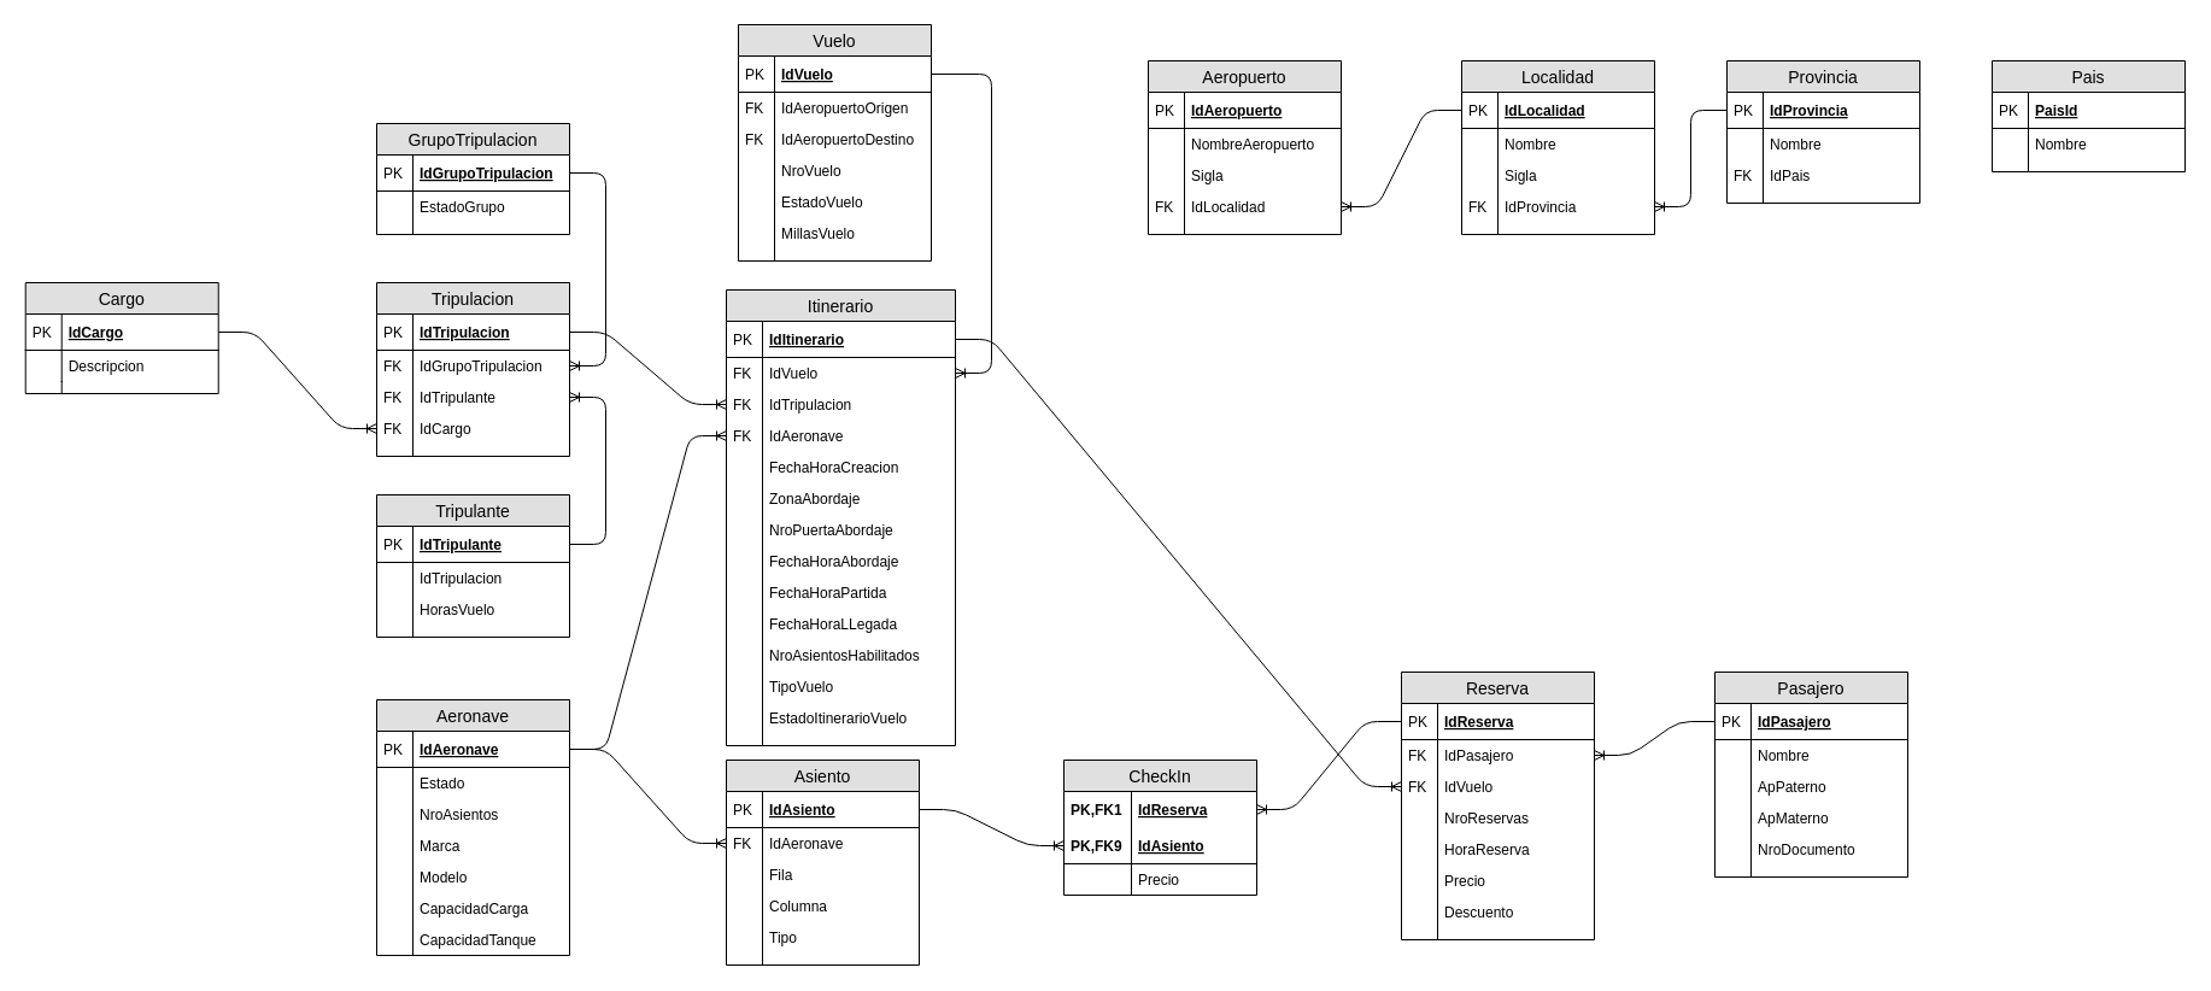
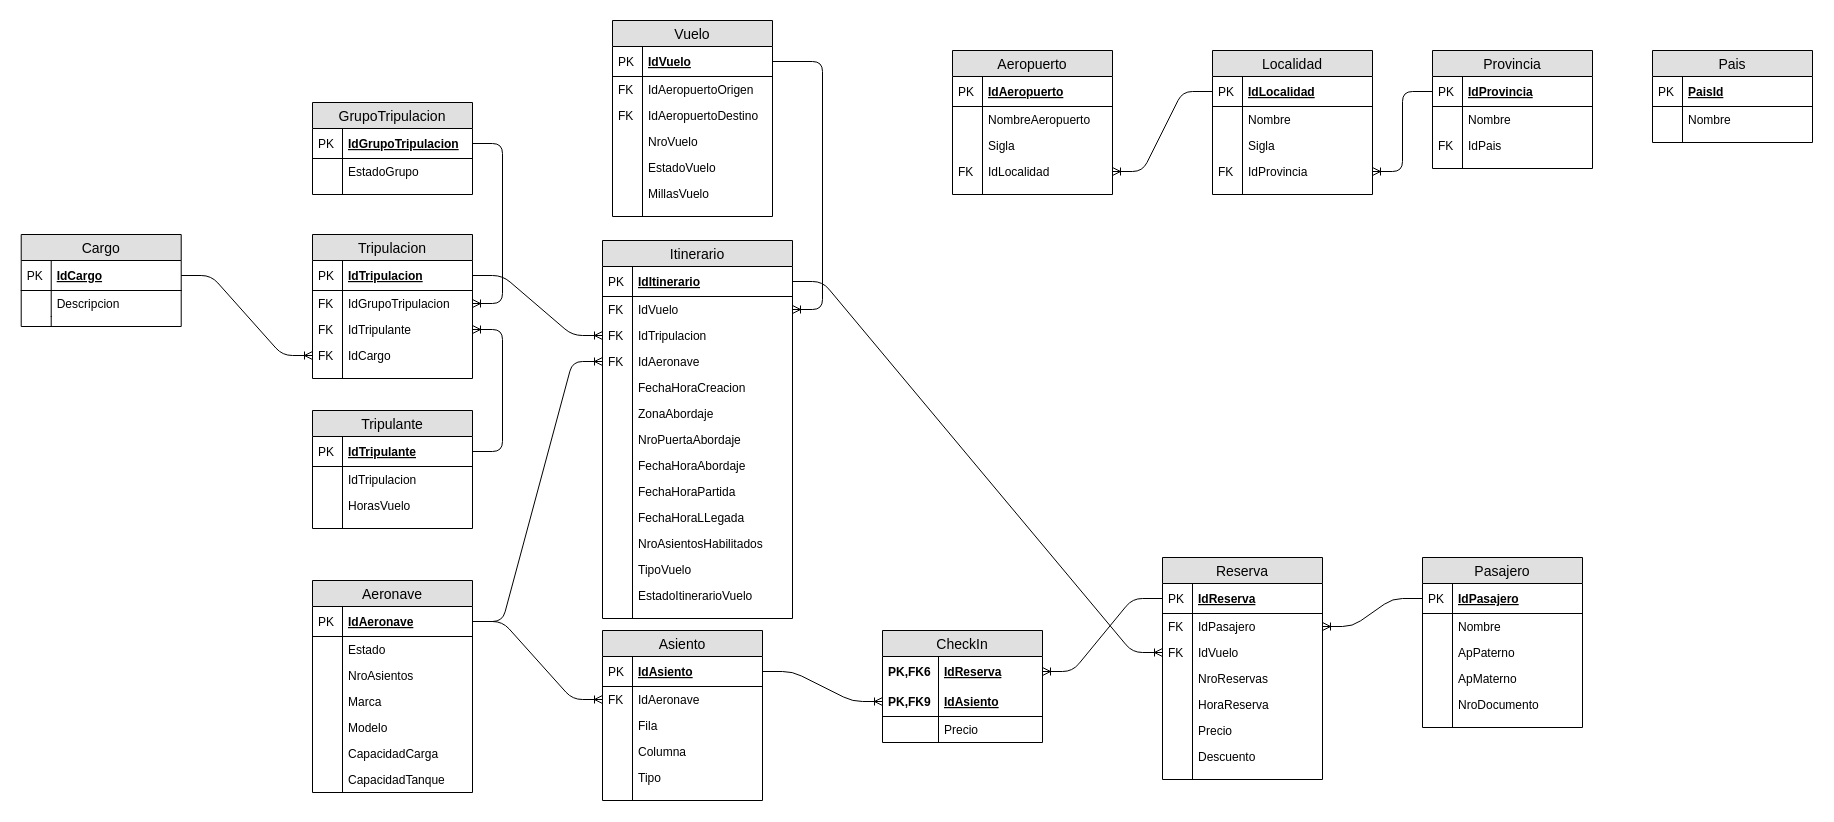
- <mxCell id="101" value="PK,FK1" style="shape=partialRectangle;fontStyle=1;top=0;left=0;bottom=0;fillColor=none;align=left;verticalAlign=middle;spacingLeft=4;spacingRight=4;overflow=hidden;rotatable=0;points=[];portConstraint=eastwest;part=1;fontSize=12;" parent="100" vertex="1" connectable="0"><mxGeometry width="56" height="30" as="geometry" /></mxCell>
+ <mxCell id="101" value="PK,FK6" style="shape=partialRectangle;fontStyle=1;top=0;left=0;bottom=0;fillColor=none;align=left;verticalAlign=middle;spacingLeft=4;spacingRight=4;overflow=hidden;rotatable=0;points=[];portConstraint=eastwest;part=1;fontSize=12;" parent="100" vertex="1" connectable="0"><mxGeometry width="56" height="30" as="geometry" /></mxCell>
